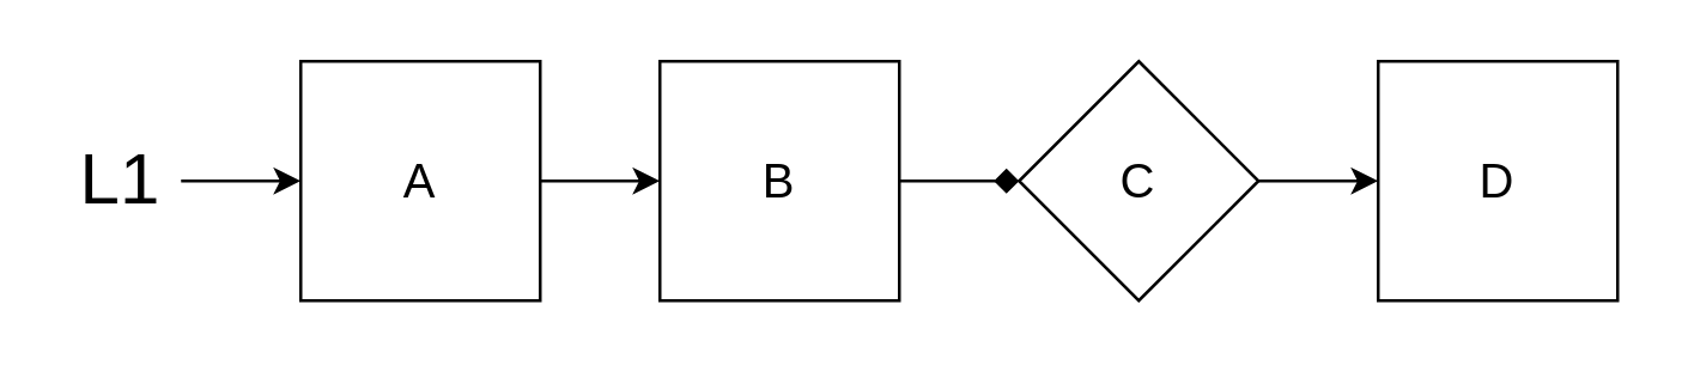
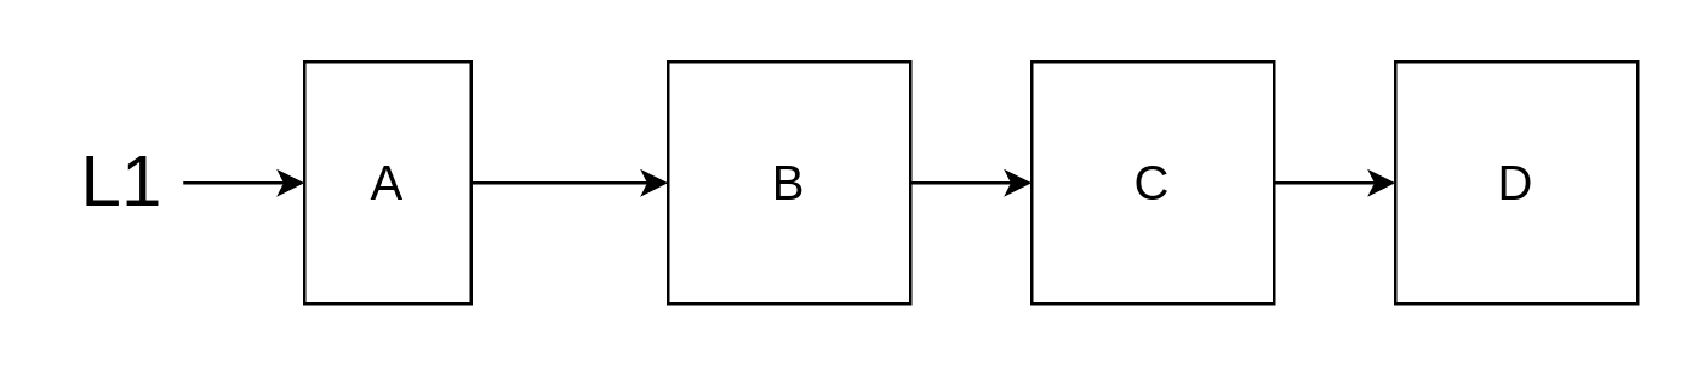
- <mxCell id="3" value="&lt;font size=&quot;3&quot;&gt;A&lt;/font&gt;" style="whiteSpace=wrap;html=1;aspect=fixed;" parent="1" vertex="1"><mxGeometry x="100" y="20" width="80" height="80" as="geometry" /></mxCell>
+ <mxCell id="3" value="&lt;font size=&quot;3&quot;&gt;A&lt;/font&gt;" style="whiteSpace=wrap;html=1;aspect=fixed;" parent="1" vertex="1"><mxGeometry x="100" y="20" width="55" height="80" as="geometry" /></mxCell>
- <mxCell id="4" value="" style="edgeStyle=orthogonalEdgeStyle;rounded=0;orthogonalLoop=1;jettySize=auto;html=1;endArrow=diamond;" parent="1" source="5" target="7" edge="1"><mxGeometry relative="1" as="geometry" /></mxCell>
+ <mxCell id="4" value="" style="edgeStyle=orthogonalEdgeStyle;rounded=0;orthogonalLoop=1;jettySize=auto;html=1;" parent="1" source="5" target="7" edge="1"><mxGeometry relative="1" as="geometry" /></mxCell>
- <mxCell id="7" value="&lt;font size=&quot;3&quot;&gt;C&lt;/font&gt;" style="rhombus;whiteSpace=wrap;html=1;aspect=fixed;" parent="1" vertex="1"><mxGeometry x="340" y="20" width="80" height="80" as="geometry" /></mxCell>
+ <mxCell id="7" value="&lt;font size=&quot;3&quot;&gt;C&lt;/font&gt;" style="whiteSpace=wrap;html=1;aspect=fixed;" parent="1" vertex="1"><mxGeometry x="340" y="20" width="80" height="80" as="geometry" /></mxCell>
